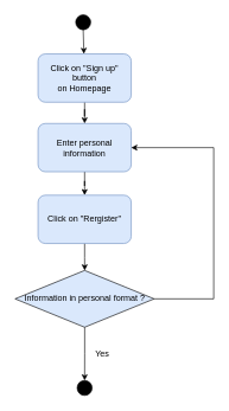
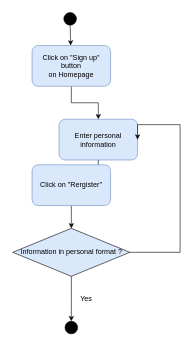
- <mxCell id="8" value="Enter personal information" style="rounded=1;whiteSpace=wrap;html=1;fillColor=#dae8fc;strokeColor=#6c8ebf;" vertex="1" parent="1"><mxGeometry x="53" y="173" width="131" height="68" as="geometry" /></mxCell>
+ <mxCell id="8" value="Enter personal information" style="rounded=1;whiteSpace=wrap;html=1;fillColor=#dae8fc;strokeColor=#6c8ebf;" vertex="1" parent="1"><mxGeometry x="98" y="198" width="131" height="68" as="geometry" /></mxCell>
